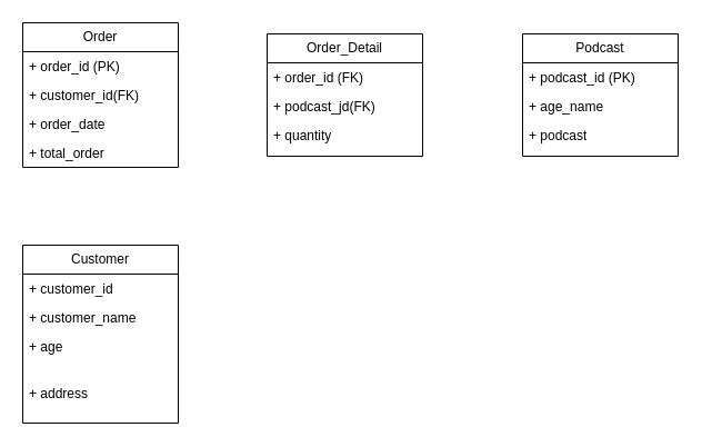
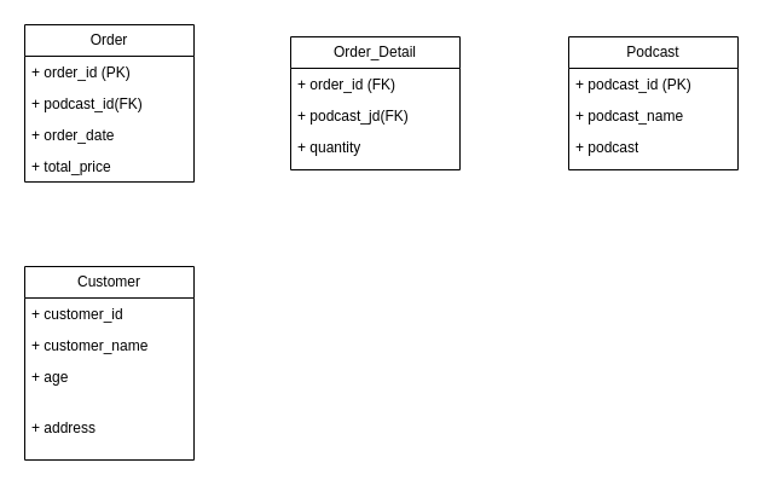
- <mxCell id="4" value="+ customer_id(FK)" style="text;strokeColor=none;fillColor=none;align=left;verticalAlign=top;spacingLeft=4;spacingRight=4;overflow=hidden;rotatable=0;points=[[0,0.5],[1,0.5]];portConstraint=eastwest;whiteSpace=wrap;html=1;" vertex="1" parent="2"><mxGeometry y="52" width="140" height="26" as="geometry" /></mxCell>
+ <mxCell id="4" value="+ podcast_id(FK)" style="text;strokeColor=none;fillColor=none;align=left;verticalAlign=top;spacingLeft=4;spacingRight=4;overflow=hidden;rotatable=0;points=[[0,0.5],[1,0.5]];portConstraint=eastwest;whiteSpace=wrap;html=1;" vertex="1" parent="2"><mxGeometry y="52" width="140" height="26" as="geometry" /></mxCell>
- <mxCell id="18" value="+ age_name" style="text;strokeColor=none;fillColor=none;align=left;verticalAlign=top;spacingLeft=4;spacingRight=4;overflow=hidden;rotatable=0;points=[[0,0.5],[1,0.5]];portConstraint=eastwest;whiteSpace=wrap;html=1;" vertex="1" parent="16"><mxGeometry y="52" width="140" height="26" as="geometry" /></mxCell>
+ <mxCell id="18" value="+ podcast_name" style="text;strokeColor=none;fillColor=none;align=left;verticalAlign=top;spacingLeft=4;spacingRight=4;overflow=hidden;rotatable=0;points=[[0,0.5],[1,0.5]];portConstraint=eastwest;whiteSpace=wrap;html=1;" vertex="1" parent="16"><mxGeometry y="52" width="140" height="26" as="geometry" /></mxCell>
- <mxCell id="6" value="+ total_order" style="text;strokeColor=none;fillColor=none;align=left;verticalAlign=top;spacingLeft=4;spacingRight=4;overflow=hidden;rotatable=0;points=[[0,0.5],[1,0.5]];portConstraint=eastwest;whiteSpace=wrap;html=1;" vertex="1" parent="1"><mxGeometry x="20" y="124" width="140" height="26" as="geometry" /></mxCell>
+ <mxCell id="6" value="+ total_price" style="text;strokeColor=none;fillColor=none;align=left;verticalAlign=top;spacingLeft=4;spacingRight=4;overflow=hidden;rotatable=0;points=[[0,0.5],[1,0.5]];portConstraint=eastwest;whiteSpace=wrap;html=1;" vertex="1" parent="1"><mxGeometry x="20" y="124" width="140" height="26" as="geometry" /></mxCell>
